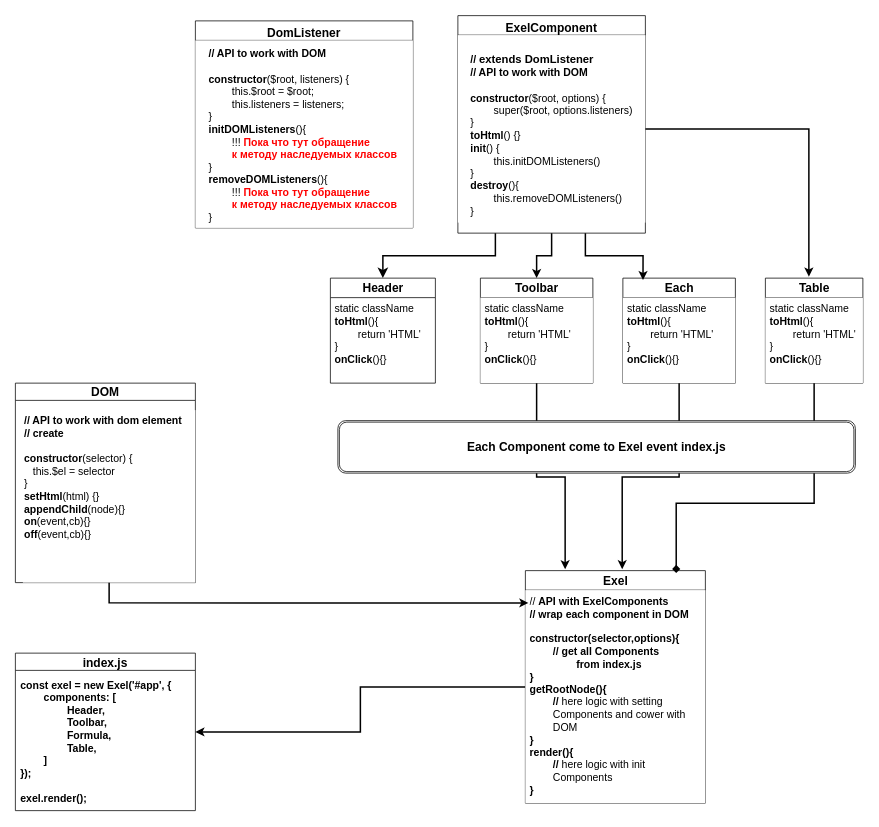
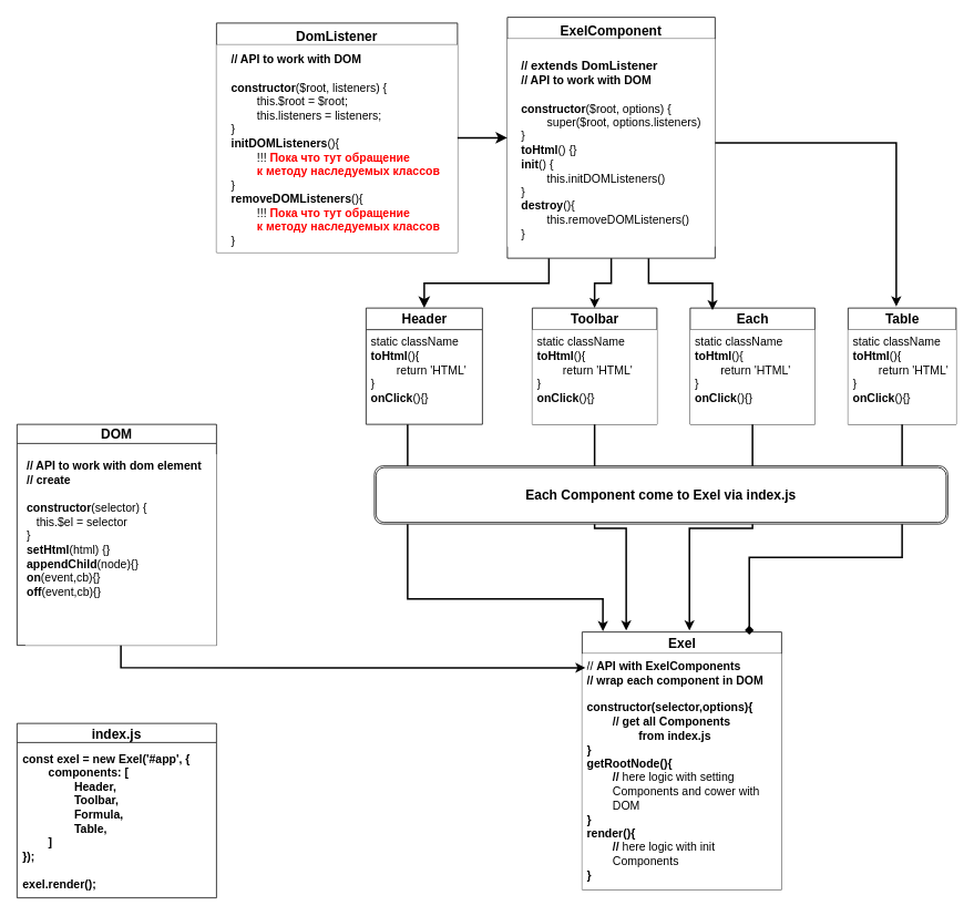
+ <mxCell id="8" value="" style="edgeStyle=elbowEdgeStyle;elbow=horizontal;endArrow=classic;html=1;curved=0;rounded=0;endSize=8;startSize=8;strokeWidth=2;" edge="1" parent="1" source="2" target="4"><mxGeometry width="50" height="50" relative="1" as="geometry"><mxPoint x="400" y="670" as="sourcePoint" /><mxPoint x="540" y="490" as="targetPoint" /></mxGeometry></mxCell>
- <mxCell id="31" value="&lt;font&gt;&lt;span&gt;&lt;span&gt;E&lt;/span&gt;&lt;font&gt;ach Component come to Exel event index.js&lt;/font&gt;&lt;/span&gt;&lt;/font&gt;" style="shape=ext;double=1;rounded=1;whiteSpace=wrap;html=1;fontSize=16;fontStyle=1" vertex="1" parent="1"><mxGeometry x="450" y="560" width="690" height="70" as="geometry" /></mxCell>
+ <mxCell id="31" value="&lt;font&gt;&lt;span&gt;&lt;span&gt;E&lt;/span&gt;&lt;font&gt;ach Component come to Exel via index.js&lt;/font&gt;&lt;/span&gt;&lt;/font&gt;" style="shape=ext;double=1;rounded=1;whiteSpace=wrap;html=1;fontSize=16;fontStyle=1" vertex="1" parent="1"><mxGeometry x="450" y="560" width="690" height="70" as="geometry" /></mxCell>
+ <mxCell id="27" style="edgeStyle=orthogonalEdgeStyle;rounded=0;orthogonalLoop=1;jettySize=auto;html=1;entryX=0.104;entryY=-0.003;entryDx=0;entryDy=0;entryPerimeter=0;strokeWidth=2;" edge="1" parent="1" source="14" target="10"><mxGeometry relative="1" as="geometry"><Array as="points"><mxPoint x="490" y="720" /><mxPoint x="725" y="720" /></Array></mxGeometry></mxCell>
- <mxCell id="9" style="edgeStyle=orthogonalEdgeStyle;rounded=0;orthogonalLoop=1;jettySize=auto;html=1;strokeWidth=2;" edge="1" parent="1" source="10" target="12"><mxGeometry relative="1" as="geometry" /></mxCell>
